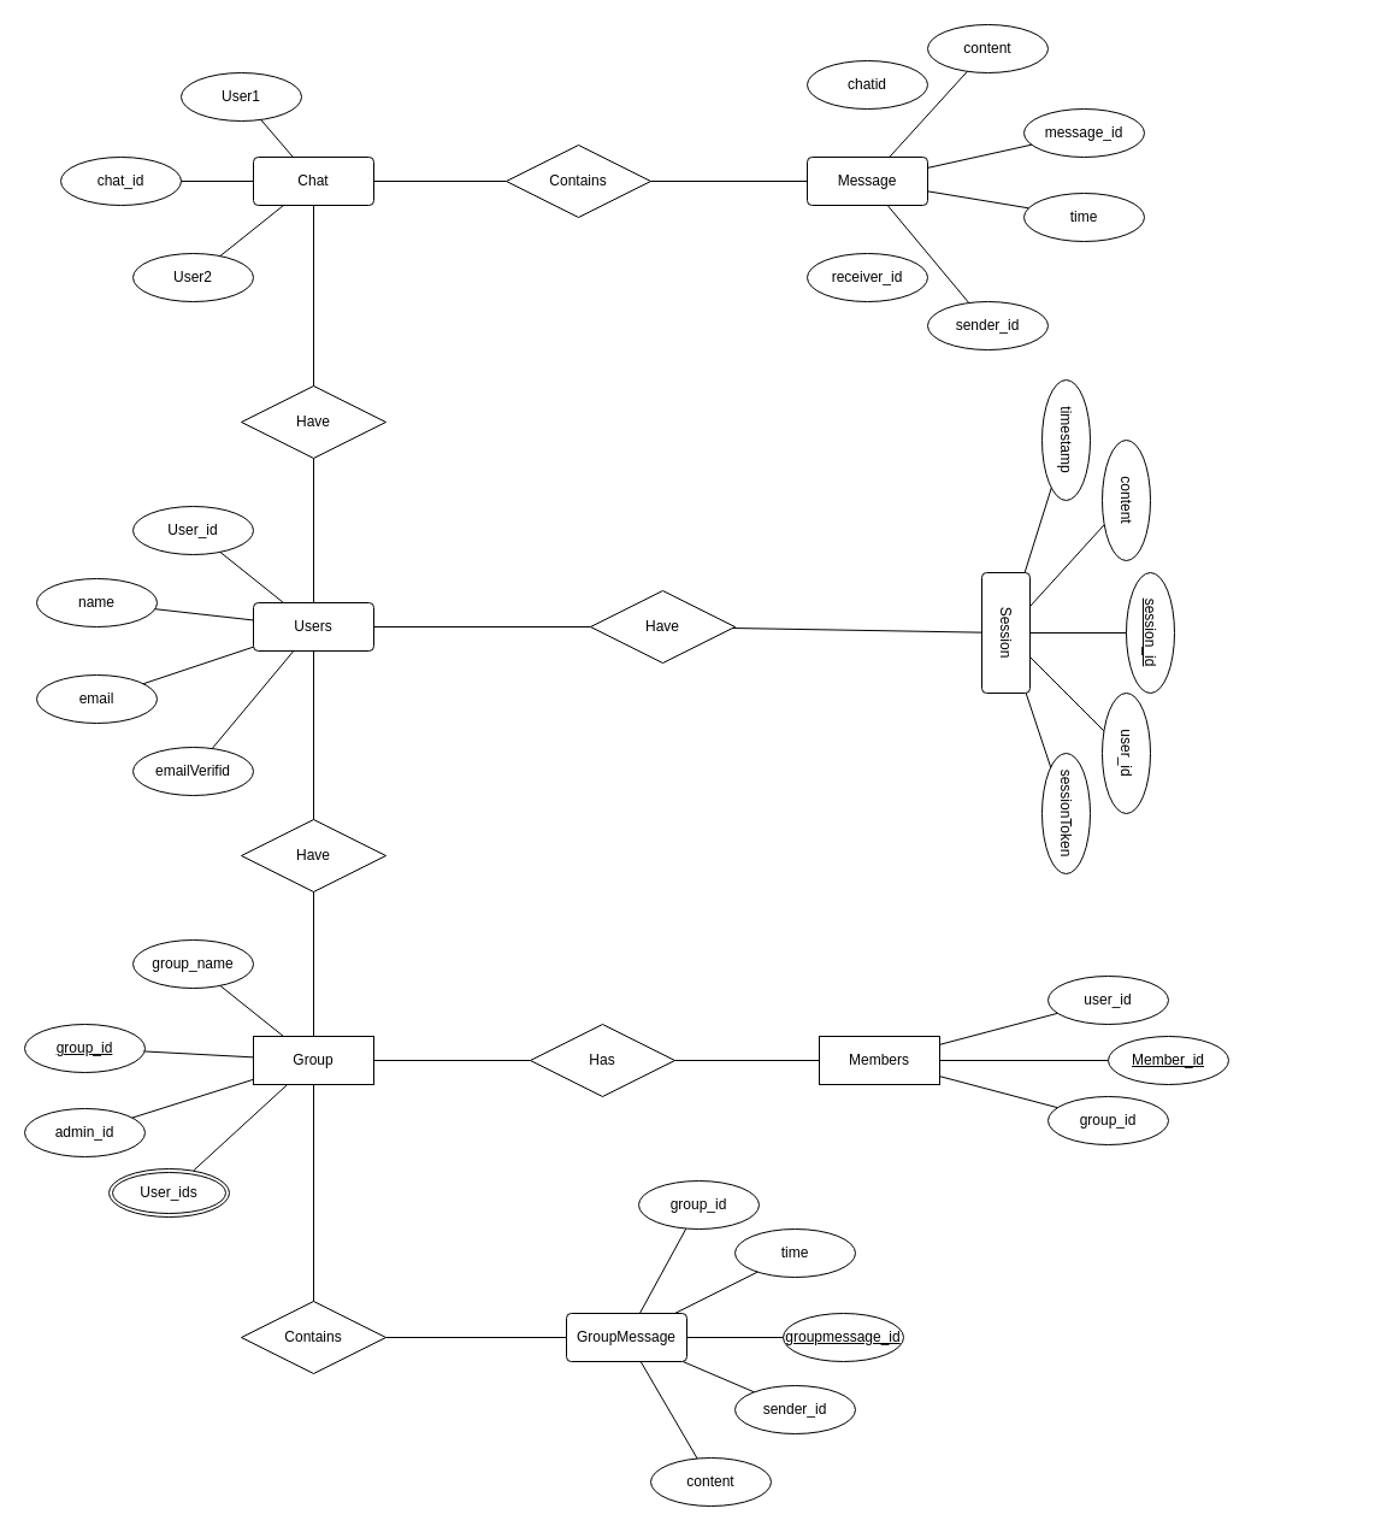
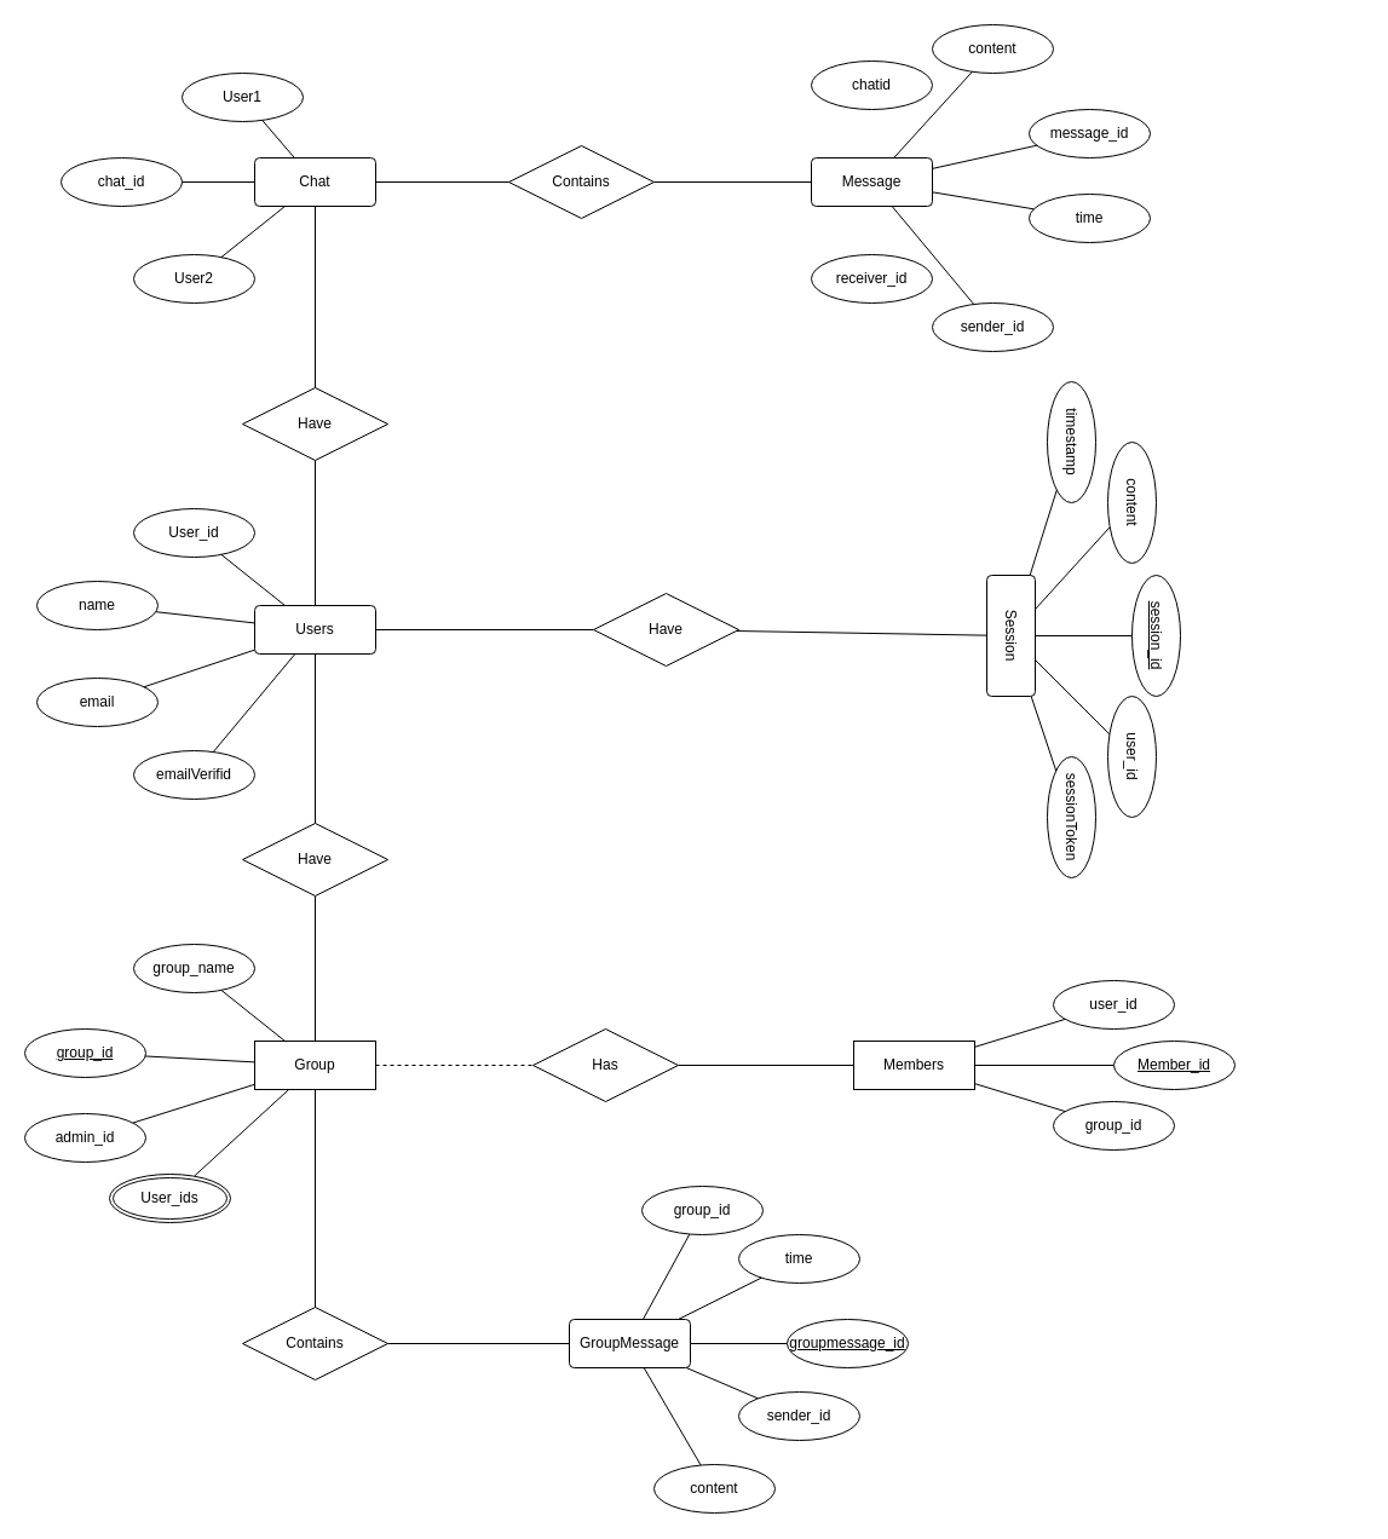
- <mxCell id="57" value="" style="endArrow=none;html=1;rounded=0;" parent="1" source="72" target="56" edge="1"><mxGeometry relative="1" as="geometry"><mxPoint x="370" y="680" as="sourcePoint" /><mxPoint x="530" y="680" as="targetPoint" /></mxGeometry></mxCell>
+ <mxCell id="57" value="" style="endArrow=none;html=1;rounded=0;dashed=1;" parent="1" source="72" target="56" edge="1"><mxGeometry relative="1" as="geometry"><mxPoint x="370" y="680" as="sourcePoint" /><mxPoint x="530" y="680" as="targetPoint" /></mxGeometry></mxCell>
- <mxCell id="60" value="Members" style="whiteSpace=wrap;html=1;align=center;" parent="59" vertex="1"><mxGeometry y="50" width="100" height="40" as="geometry" /></mxCell>
+ <mxCell id="60" value="Members" style="whiteSpace=wrap;html=1;align=center;" parent="59" vertex="1"><mxGeometry x="25" y="50" width="100" height="40" as="geometry" /></mxCell>
